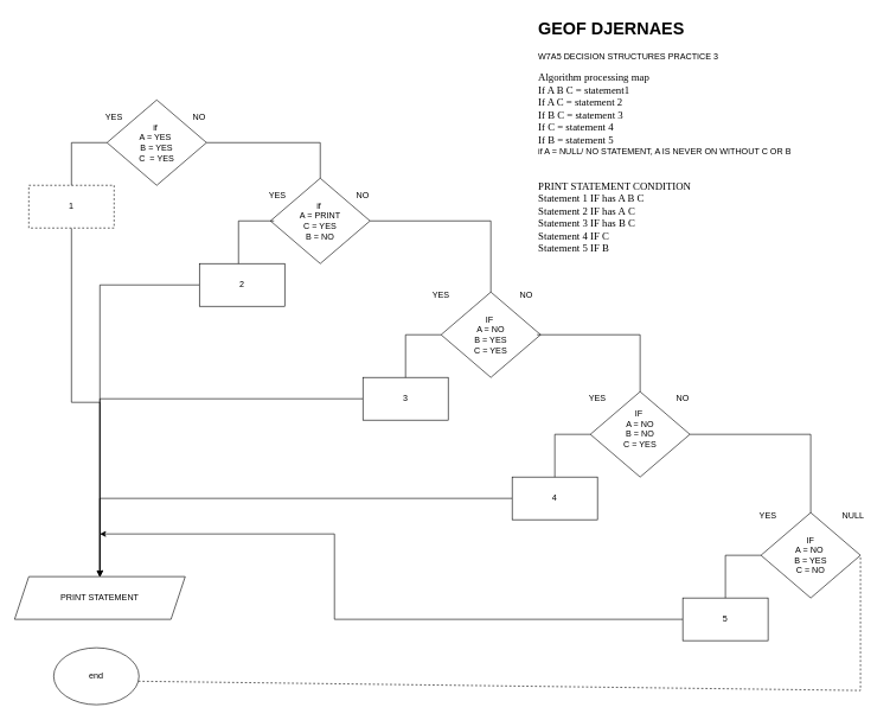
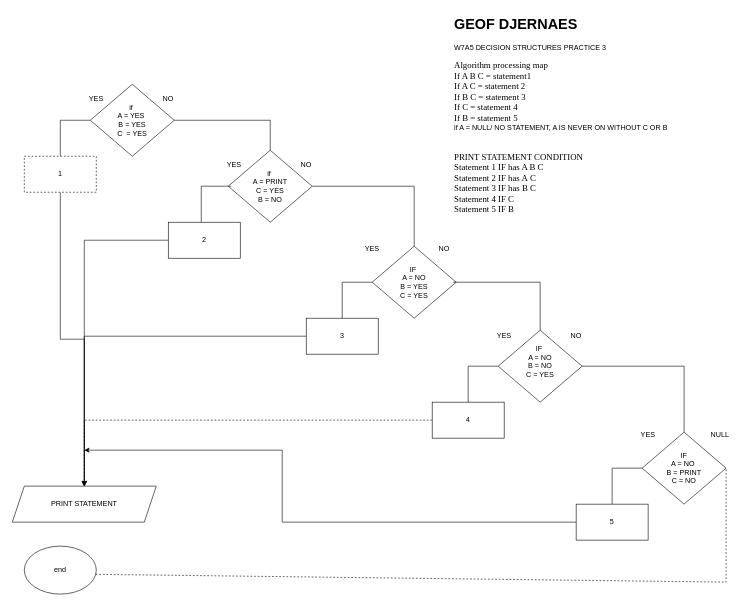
- <mxCell id="3" value="" style="edgeStyle=orthogonalEdgeStyle;rounded=0;orthogonalLoop=1;jettySize=auto;html=1;" edge="1" parent="1" source="4" target="38"><mxGeometry relative="1" as="geometry" /></mxCell>
+ <mxCell id="3" value="" style="edgeStyle=orthogonalEdgeStyle;rounded=0;orthogonalLoop=1;jettySize=auto;html=1;dashed=1;" edge="1" parent="1" source="4" target="38"><mxGeometry relative="1" as="geometry" /></mxCell>
- <mxCell id="16" value="IF&lt;div&gt;A = NO&lt;span style=&quot;background-color: transparent; color: light-dark(rgb(0, 0, 0), rgb(255, 255, 255));&quot;&gt;&amp;nbsp;&lt;/span&gt;&lt;/div&gt;&lt;div&gt;&lt;div&gt;B = YES&lt;/div&gt;&lt;div&gt;C = NO&lt;/div&gt;&lt;/div&gt;" style="rhombus;whiteSpace=wrap;html=1;" vertex="1" parent="1"><mxGeometry x="1070" y="720" width="140" height="120" as="geometry" /></mxCell>
+ <mxCell id="16" value="IF&lt;div&gt;A = NO&lt;span style=&quot;background-color: transparent; color: light-dark(rgb(0, 0, 0), rgb(255, 255, 255));&quot;&gt;&amp;nbsp;&lt;/span&gt;&lt;/div&gt;&lt;div&gt;&lt;div&gt;B = PRINT&lt;/div&gt;&lt;div&gt;C = NO&lt;/div&gt;&lt;/div&gt;" style="rhombus;whiteSpace=wrap;html=1;" vertex="1" parent="1"><mxGeometry x="1070" y="720" width="140" height="120" as="geometry" /></mxCell>
- <mxCell id="2" value="end" style="ellipse;whiteSpace=wrap;html=1;" vertex="1" parent="1"><mxGeometry x="75" y="910" width="120" height="80" as="geometry" /></mxCell>
+ <mxCell id="2" value="end" style="ellipse;whiteSpace=wrap;html=1;" vertex="1" parent="1"><mxGeometry x="40" y="910" width="120" height="80" as="geometry" /></mxCell>
